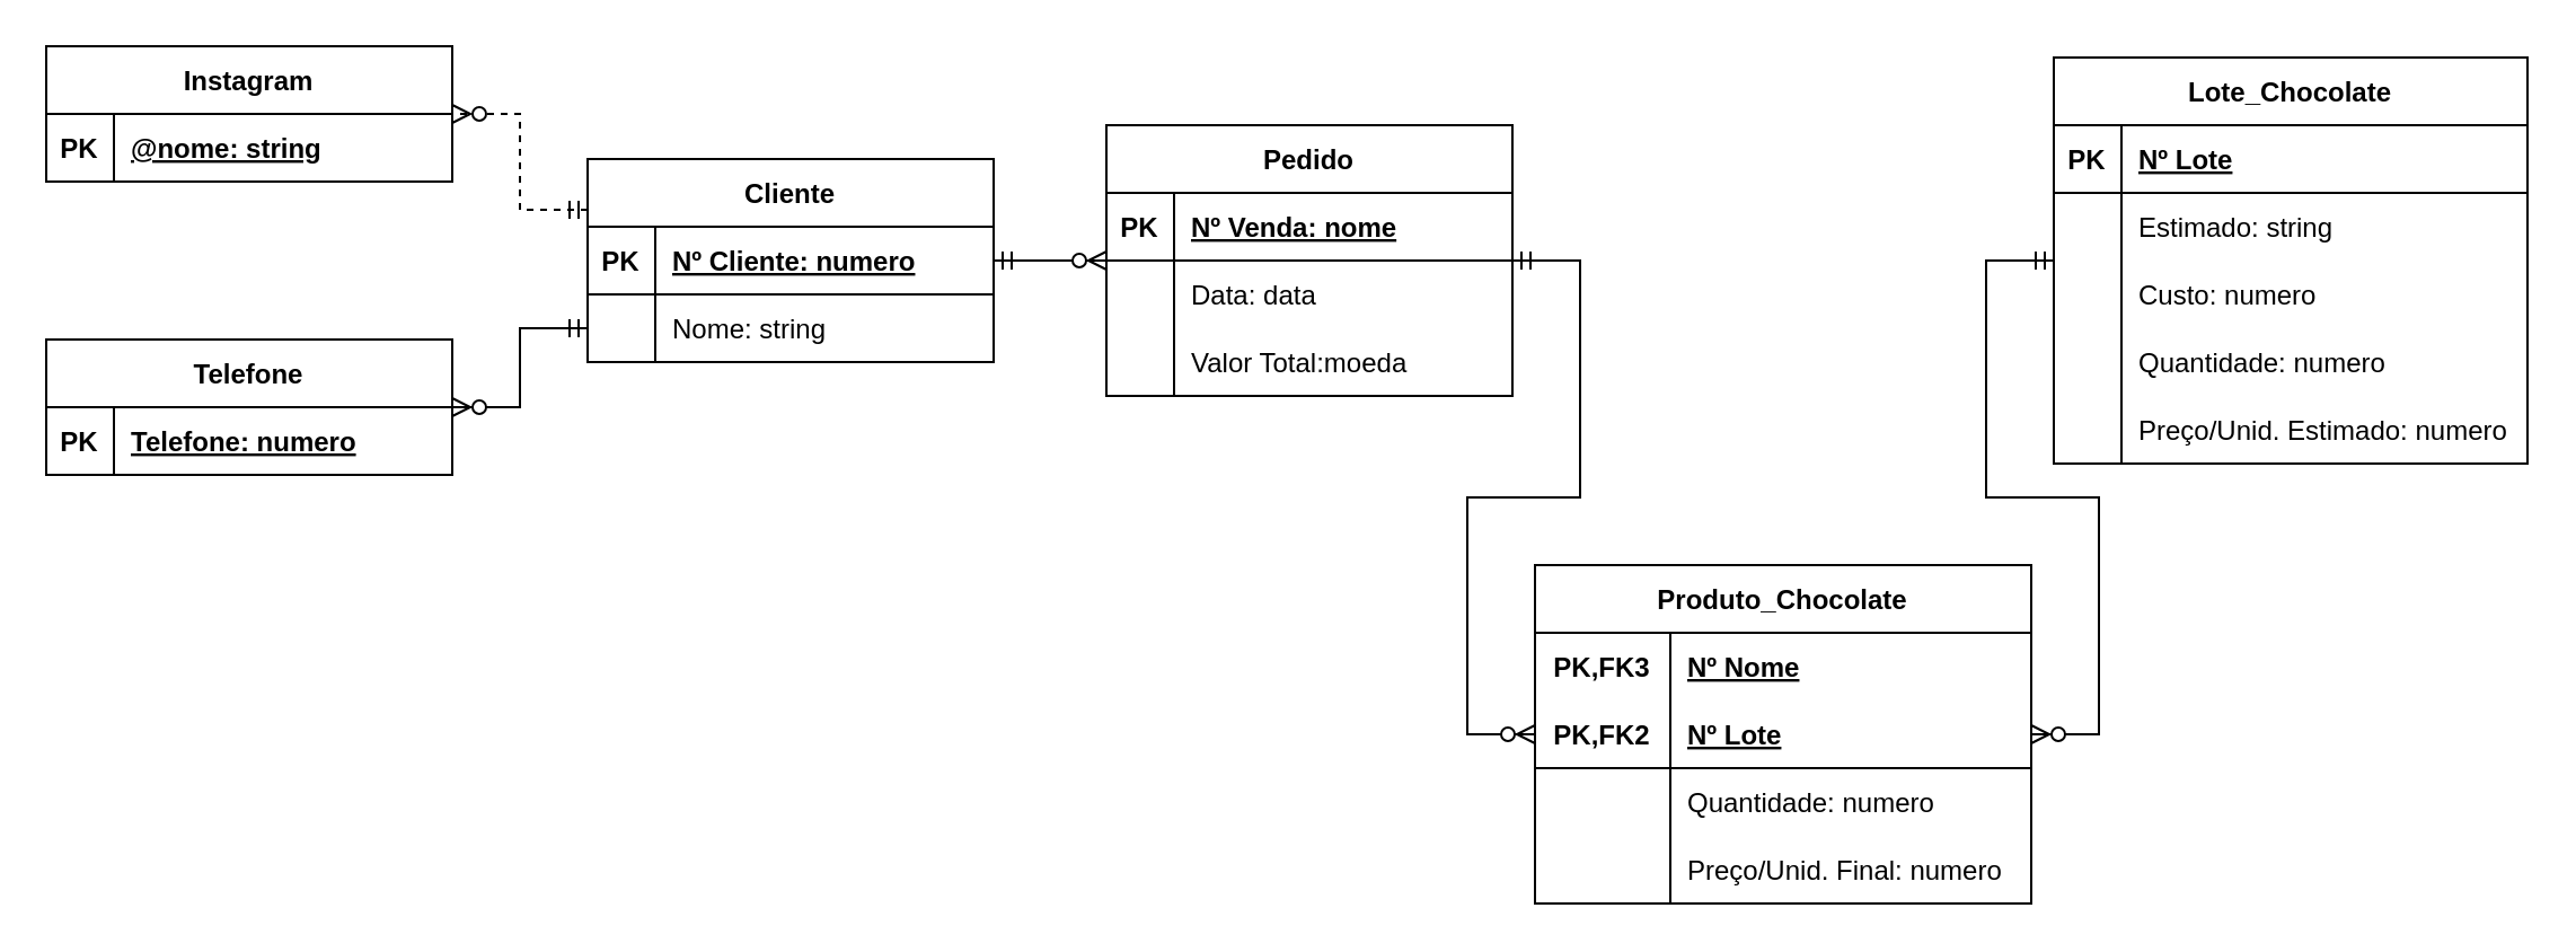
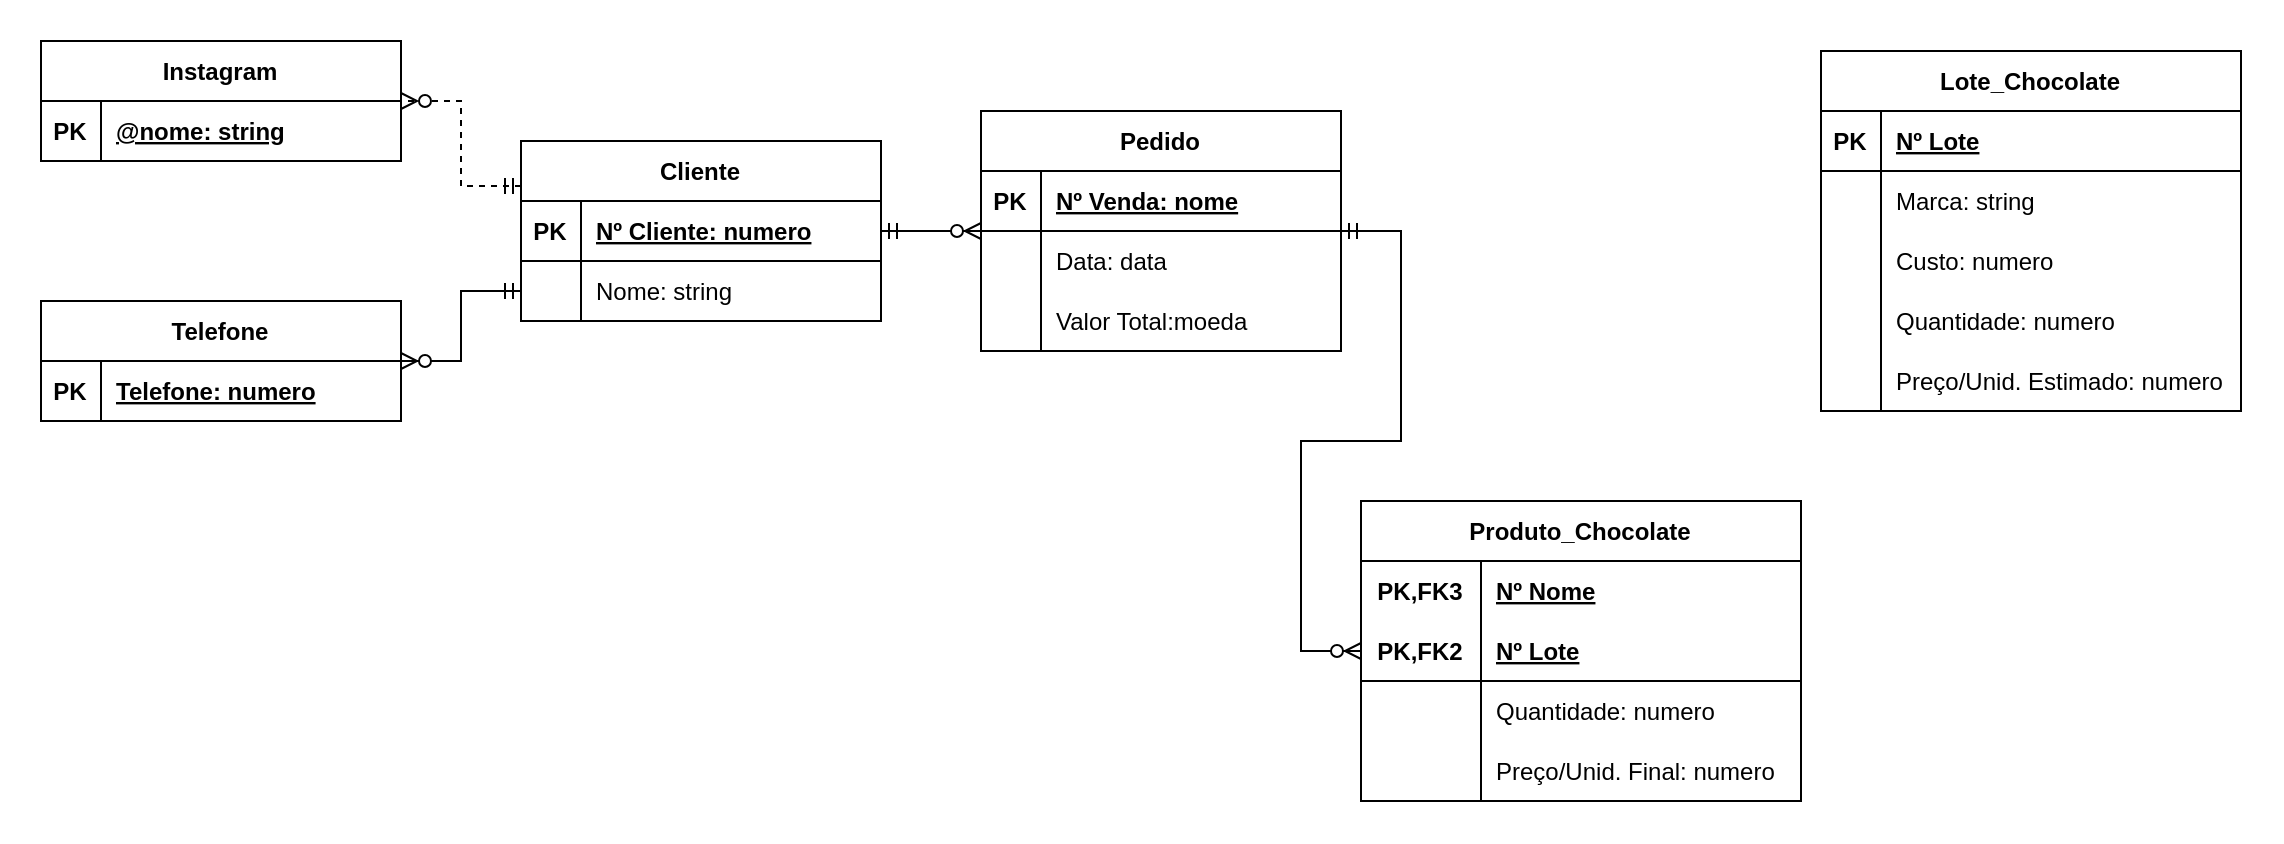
- <mxCell id="46" value="Estimado: string" style="shape=partialRectangle;connectable=0;fillColor=none;top=0;left=0;bottom=0;right=0;align=left;spacingLeft=6;overflow=hidden;" vertex="1" parent="44"><mxGeometry x="30" width="180" height="30" as="geometry"><mxRectangle width="180" height="30" as="alternateBounds" /></mxGeometry></mxCell>
+ <mxCell id="46" value="Marca: string" style="shape=partialRectangle;connectable=0;fillColor=none;top=0;left=0;bottom=0;right=0;align=left;spacingLeft=6;overflow=hidden;" vertex="1" parent="44"><mxGeometry x="30" width="180" height="30" as="geometry"><mxRectangle width="180" height="30" as="alternateBounds" /></mxGeometry></mxCell>
- <mxCell id="56" value="" style="edgeStyle=entityRelationEdgeStyle;fontSize=12;html=1;endArrow=ERzeroToMany;startArrow=ERmandOne;rounded=0;" edge="1" parent="1" source="40" target="27"><mxGeometry width="100" height="100" relative="1" as="geometry"><mxPoint x="60" y="410" as="sourcePoint" /><mxPoint x="160" y="310" as="targetPoint" /></mxGeometry></mxCell>
